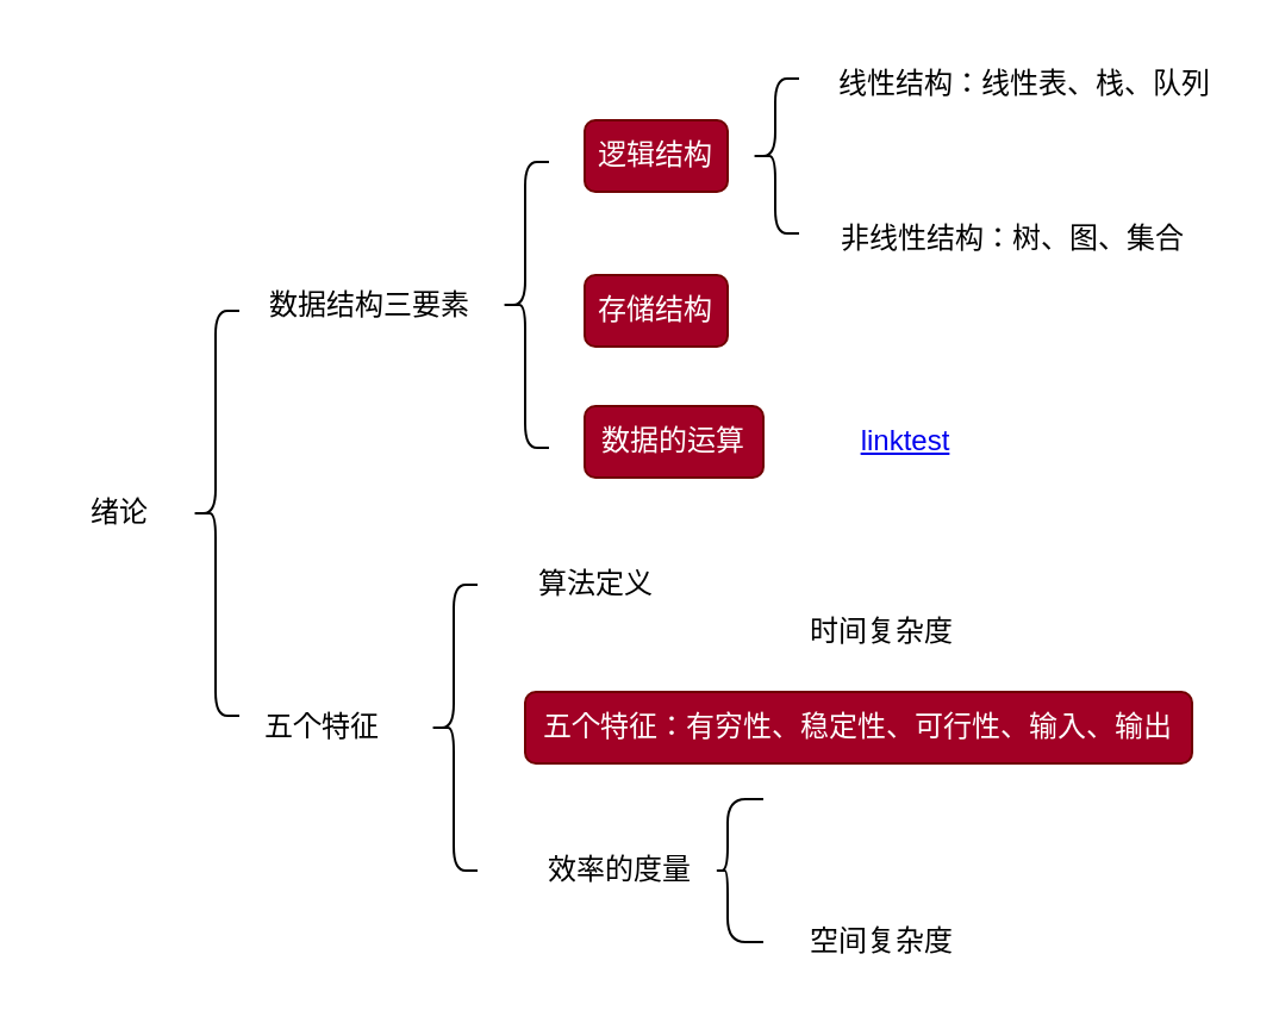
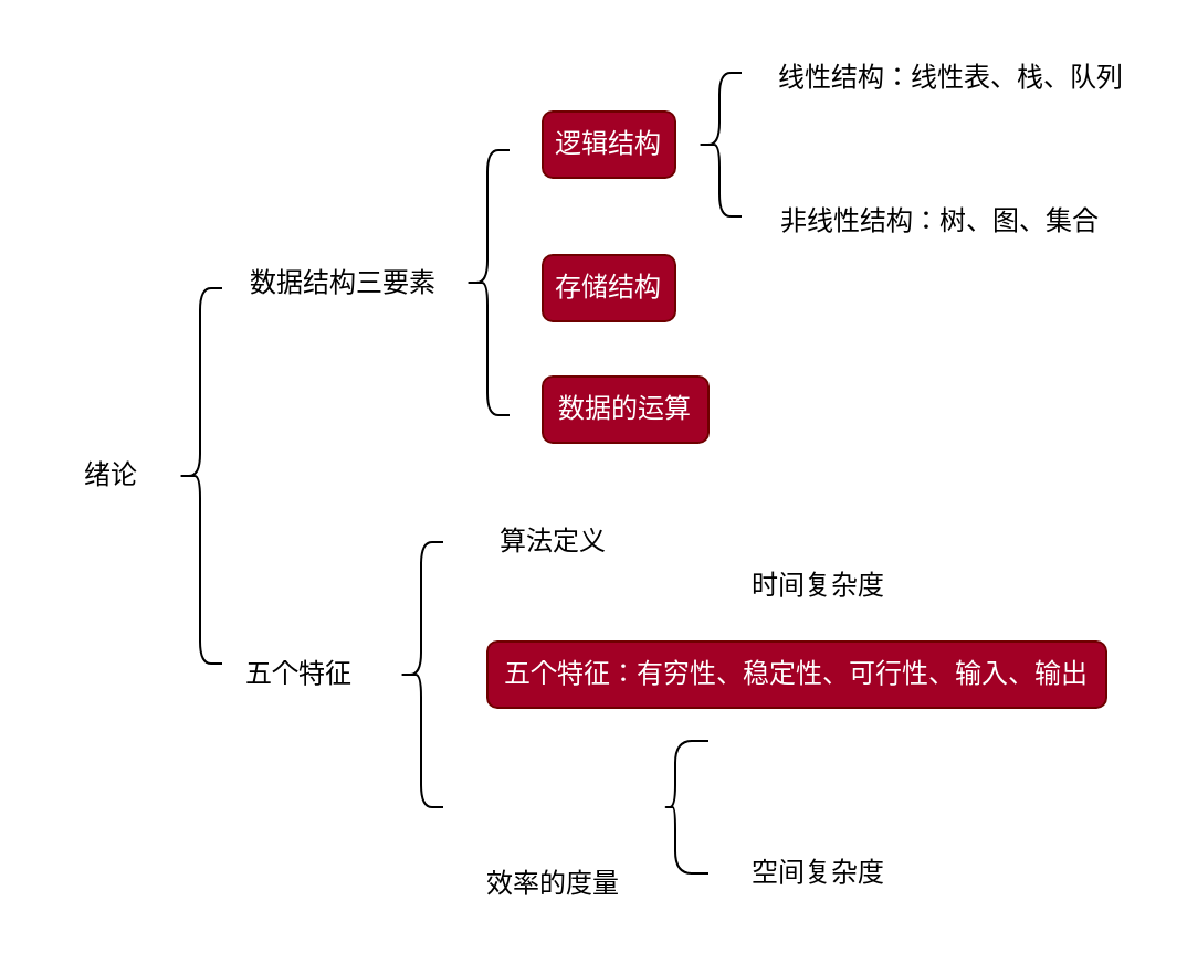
- <mxCell id="20" value="linktest" style="text;html=1;strokeColor=none;fillColor=none;whiteSpace=wrap;align=center;verticalAlign=middle;fontColor=#0000EE;fontStyle=4;" vertex="1" parent="1"><mxGeometry x="350" y="165" width="60" height="40" as="geometry" /></mxCell>
- <mxCell id="14" value="效率的度量" style="text;html=1;strokeColor=none;fillColor=none;align=center;verticalAlign=middle;whiteSpace=wrap;rounded=1;" parent="1" vertex="1"><mxGeometry x="220" y="350" width="80" height="30" as="geometry" /></mxCell>
+ <mxCell id="14" value="效率的度量" style="text;html=1;strokeColor=none;fillColor=none;align=center;verticalAlign=middle;whiteSpace=wrap;rounded=1;" parent="1" vertex="1"><mxGeometry x="210" y="385" width="80" height="30" as="geometry" /></mxCell>
